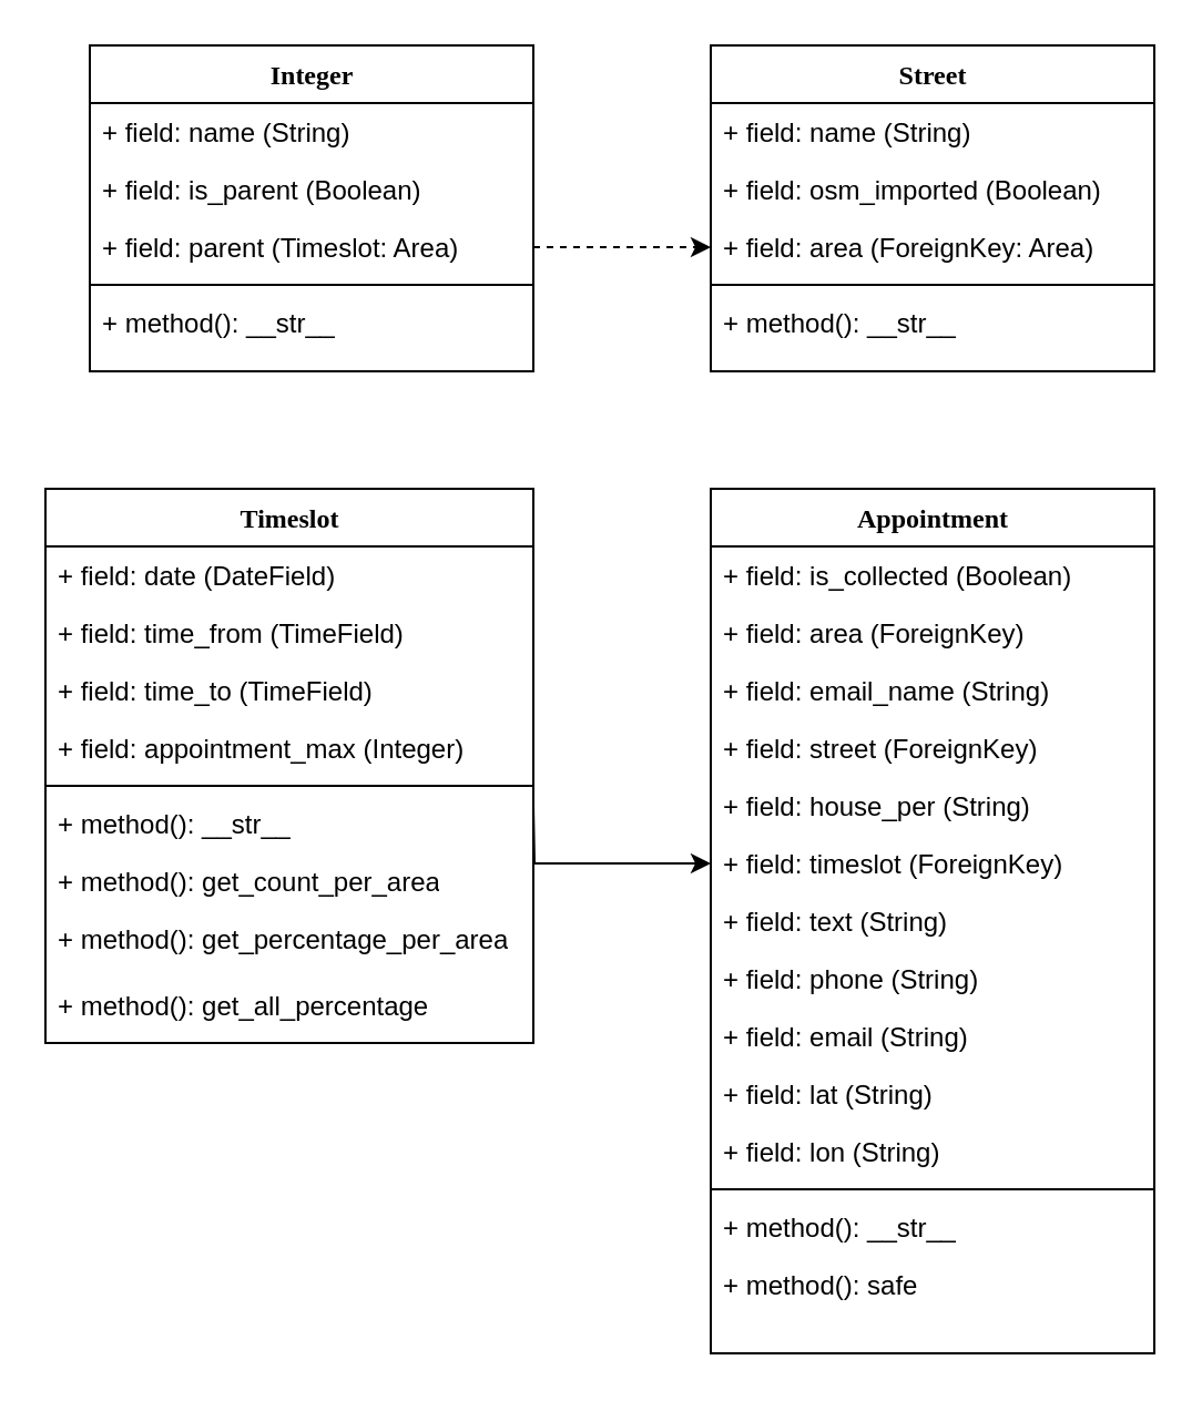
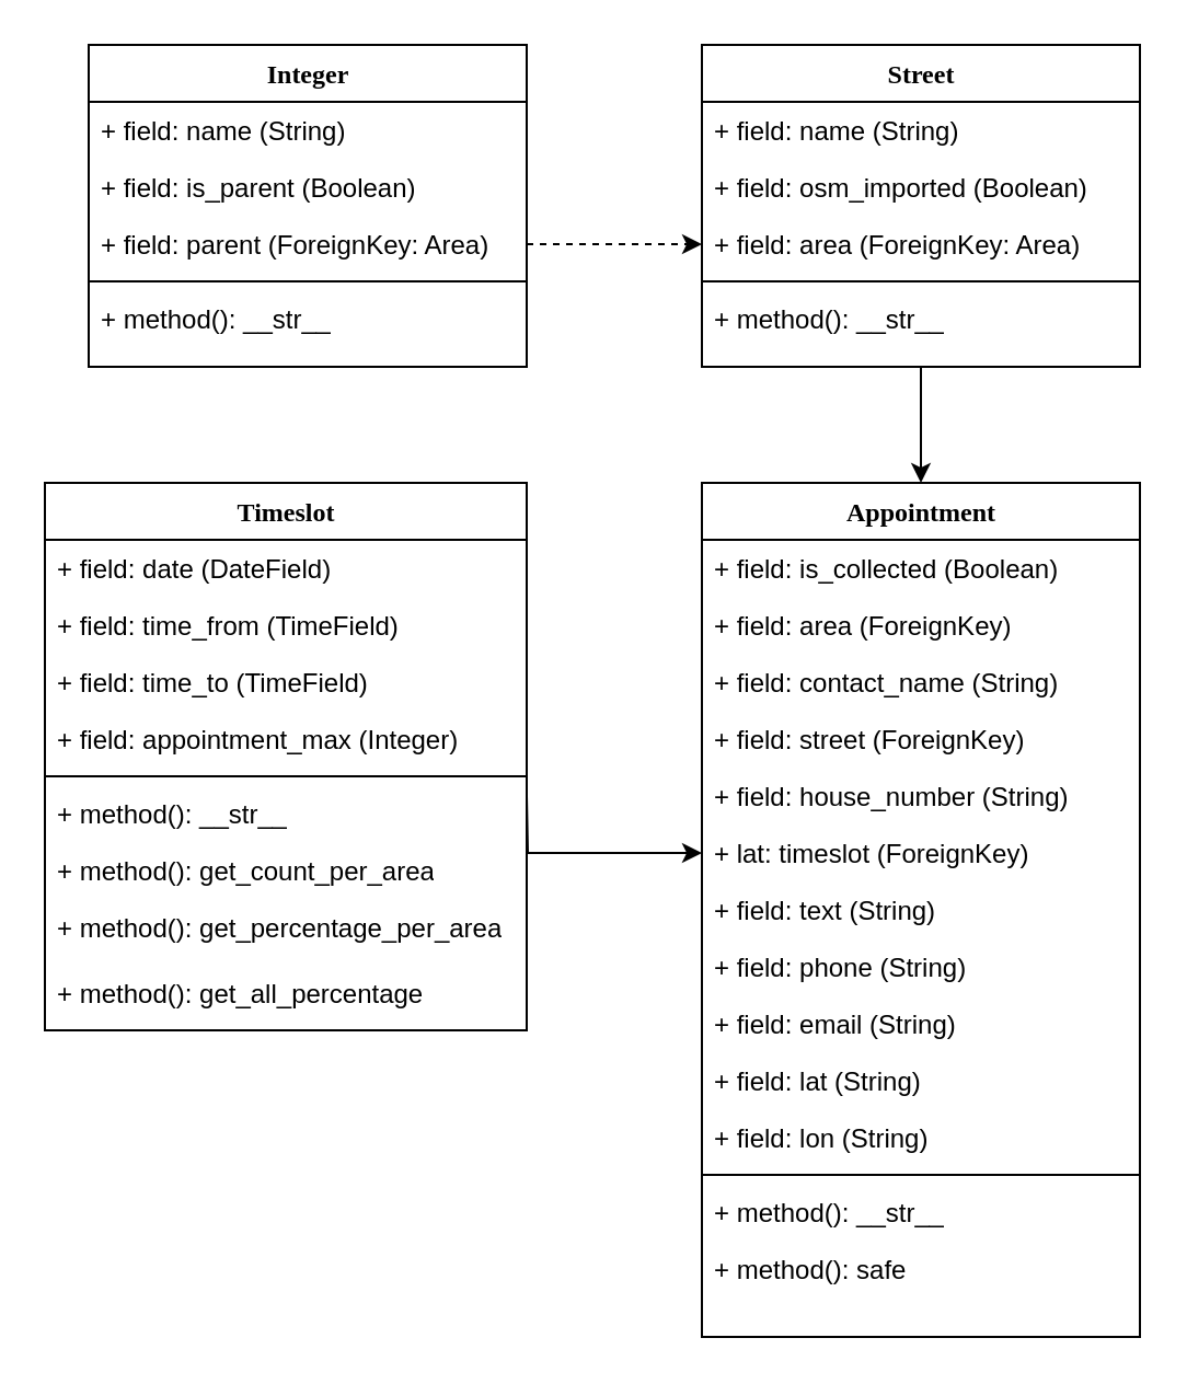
- <mxCell id="5" value="+ field: parent (Timeslot: Area)" style="text;html=1;strokeColor=none;fillColor=none;align=left;verticalAlign=top;spacingLeft=4;spacingRight=4;whiteSpace=wrap;overflow=hidden;rotatable=0;points=[[0,0.5],[1,0.5]];portConstraint=eastwest;" parent="2" vertex="1"><mxGeometry y="78" width="200" height="26" as="geometry" /></mxCell>
+ <mxCell id="5" value="+ field: parent (ForeignKey: Area)" style="text;html=1;strokeColor=none;fillColor=none;align=left;verticalAlign=top;spacingLeft=4;spacingRight=4;whiteSpace=wrap;overflow=hidden;rotatable=0;points=[[0,0.5],[1,0.5]];portConstraint=eastwest;" parent="2" vertex="1"><mxGeometry y="78" width="200" height="26" as="geometry" /></mxCell>
+ <mxCell id="8" style="edgeStyle=orthogonalEdgeStyle;rounded=0;orthogonalLoop=1;jettySize=auto;html=1;exitX=0.5;exitY=1;exitDx=0;exitDy=0;entryX=0.5;entryY=0;entryDx=0;entryDy=0;" parent="1" source="9" target="26" edge="1"><mxGeometry relative="1" as="geometry" /></mxCell>
- <mxCell id="29" value="+ field: email_name (String)" style="text;html=1;strokeColor=none;fillColor=none;align=left;verticalAlign=top;spacingLeft=4;spacingRight=4;whiteSpace=wrap;overflow=hidden;rotatable=0;points=[[0,0.5],[1,0.5]];portConstraint=eastwest;" vertex="1" parent="26"><mxGeometry y="78" width="200" height="26" as="geometry" /></mxCell>
+ <mxCell id="29" value="+ field: contact_name (String)" style="text;html=1;strokeColor=none;fillColor=none;align=left;verticalAlign=top;spacingLeft=4;spacingRight=4;whiteSpace=wrap;overflow=hidden;rotatable=0;points=[[0,0.5],[1,0.5]];portConstraint=eastwest;" vertex="1" parent="26"><mxGeometry y="78" width="200" height="26" as="geometry" /></mxCell>
- <mxCell id="31" value="+ field: house_per (String)" style="text;html=1;strokeColor=none;fillColor=none;align=left;verticalAlign=top;spacingLeft=4;spacingRight=4;whiteSpace=wrap;overflow=hidden;rotatable=0;points=[[0,0.5],[1,0.5]];portConstraint=eastwest;" parent="26" vertex="1"><mxGeometry y="130" width="200" height="26" as="geometry" /></mxCell>
+ <mxCell id="31" value="+ field: house_number (String)" style="text;html=1;strokeColor=none;fillColor=none;align=left;verticalAlign=top;spacingLeft=4;spacingRight=4;whiteSpace=wrap;overflow=hidden;rotatable=0;points=[[0,0.5],[1,0.5]];portConstraint=eastwest;" parent="26" vertex="1"><mxGeometry y="130" width="200" height="26" as="geometry" /></mxCell>
- <mxCell id="32" value="+ field: timeslot (ForeignKey)" style="text;html=1;strokeColor=none;fillColor=none;align=left;verticalAlign=top;spacingLeft=4;spacingRight=4;whiteSpace=wrap;overflow=hidden;rotatable=0;points=[[0,0.5],[1,0.5]];portConstraint=eastwest;" parent="26" vertex="1"><mxGeometry y="156" width="200" height="26" as="geometry" /></mxCell>
+ <mxCell id="32" value="+ lat: timeslot (ForeignKey)" style="text;html=1;strokeColor=none;fillColor=none;align=left;verticalAlign=top;spacingLeft=4;spacingRight=4;whiteSpace=wrap;overflow=hidden;rotatable=0;points=[[0,0.5],[1,0.5]];portConstraint=eastwest;" parent="26" vertex="1"><mxGeometry y="156" width="200" height="26" as="geometry" /></mxCell>
